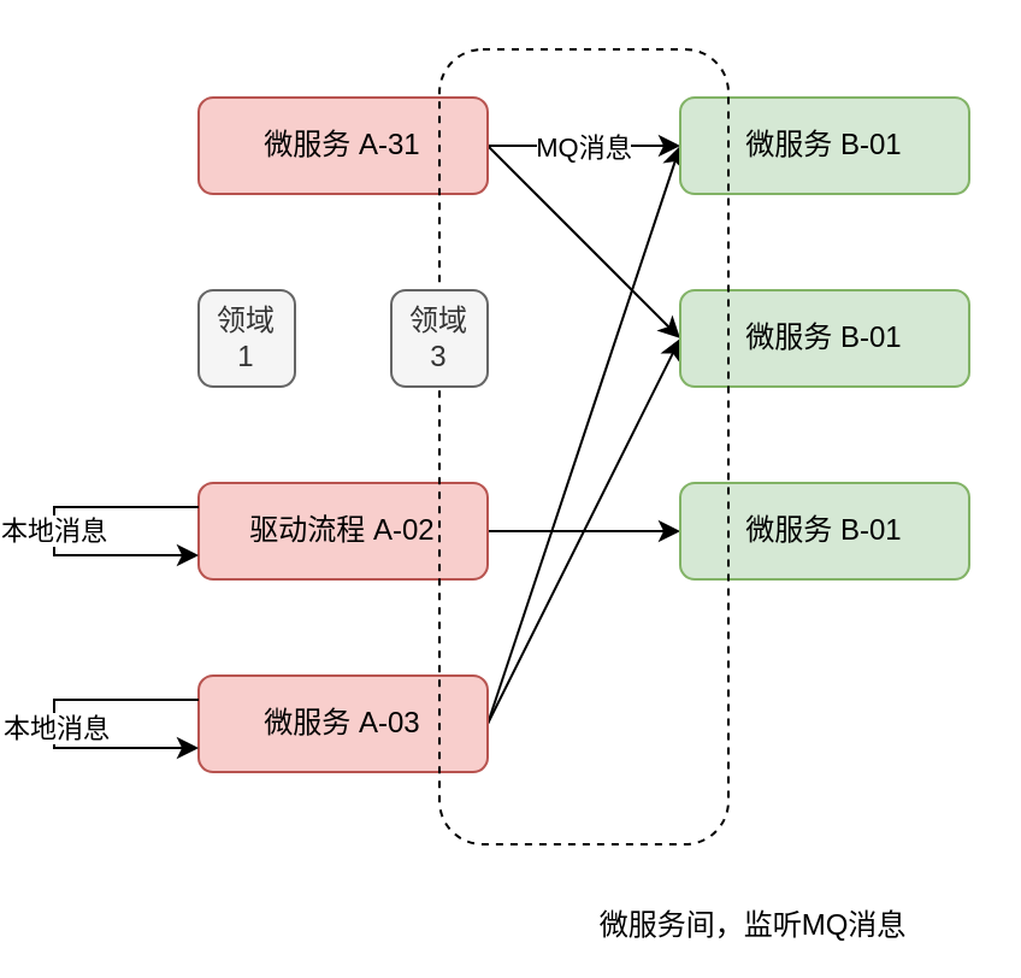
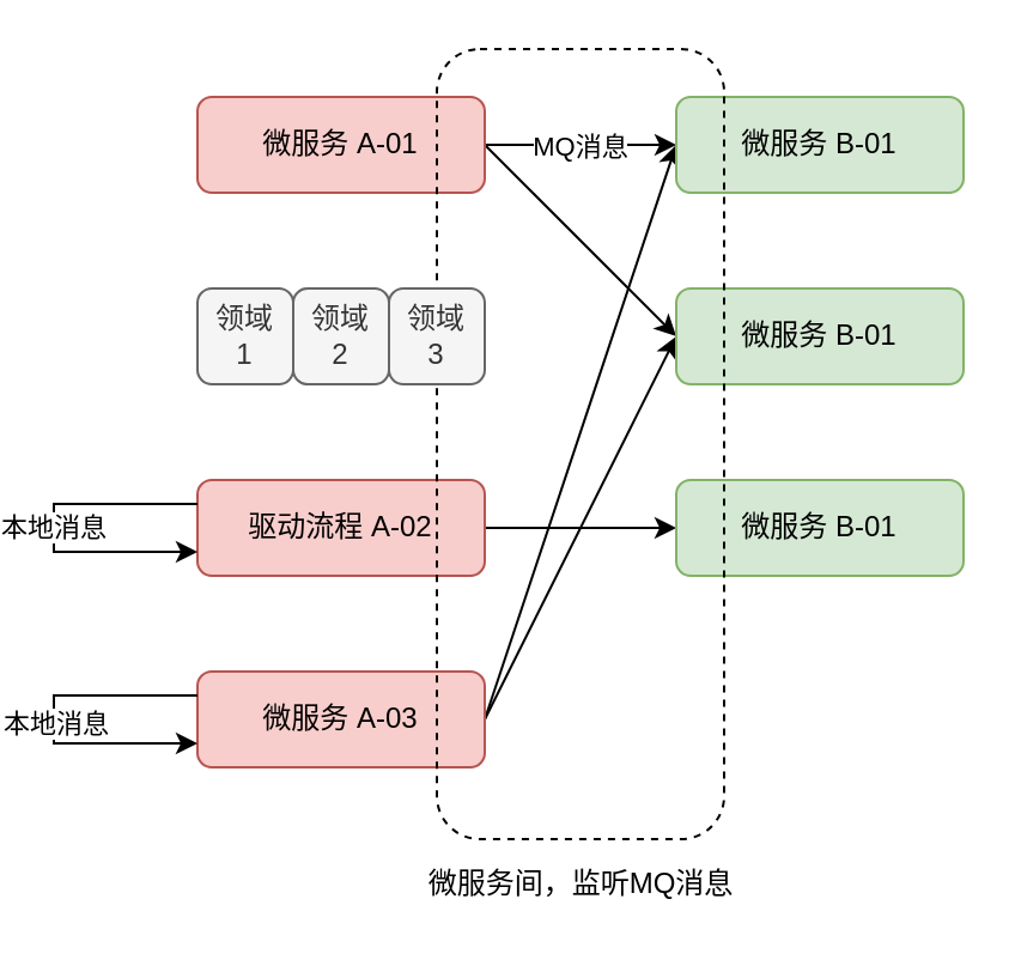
- <mxCell id="5" value="微服务 A-31" style="rounded=1;whiteSpace=wrap;html=1;fillColor=#f8cecc;strokeColor=#b85450;" vertex="1" parent="1"><mxGeometry x="80" y="40" width="120" height="40" as="geometry" /></mxCell>
+ <mxCell id="5" value="微服务 A-01" style="rounded=1;whiteSpace=wrap;html=1;fillColor=#f8cecc;strokeColor=#b85450;" vertex="1" parent="1"><mxGeometry x="80" y="40" width="120" height="40" as="geometry" /></mxCell>
+ <mxCell id="21" value="领域&lt;br&gt;2" style="rounded=1;whiteSpace=wrap;html=1;fillColor=#f5f5f5;strokeColor=#666666;fontColor=#333333;" vertex="1" parent="1"><mxGeometry x="120" y="120" width="40" height="40" as="geometry" /></mxCell>
- <mxCell id="15" value="微服务间，监听MQ消息" style="text;html=1;align=center;verticalAlign=middle;resizable=0;points=[];autosize=1;strokeColor=none;fillColor=none;" vertex="1" parent="1"><mxGeometry x="235" y="369" width="150" height="30" as="geometry" /></mxCell>
+ <mxCell id="15" value="微服务间，监听MQ消息" style="text;html=1;align=center;verticalAlign=middle;resizable=0;points=[];autosize=1;strokeColor=none;fillColor=none;" vertex="1" parent="1"><mxGeometry x="165" y="354" width="150" height="30" as="geometry" /></mxCell>
